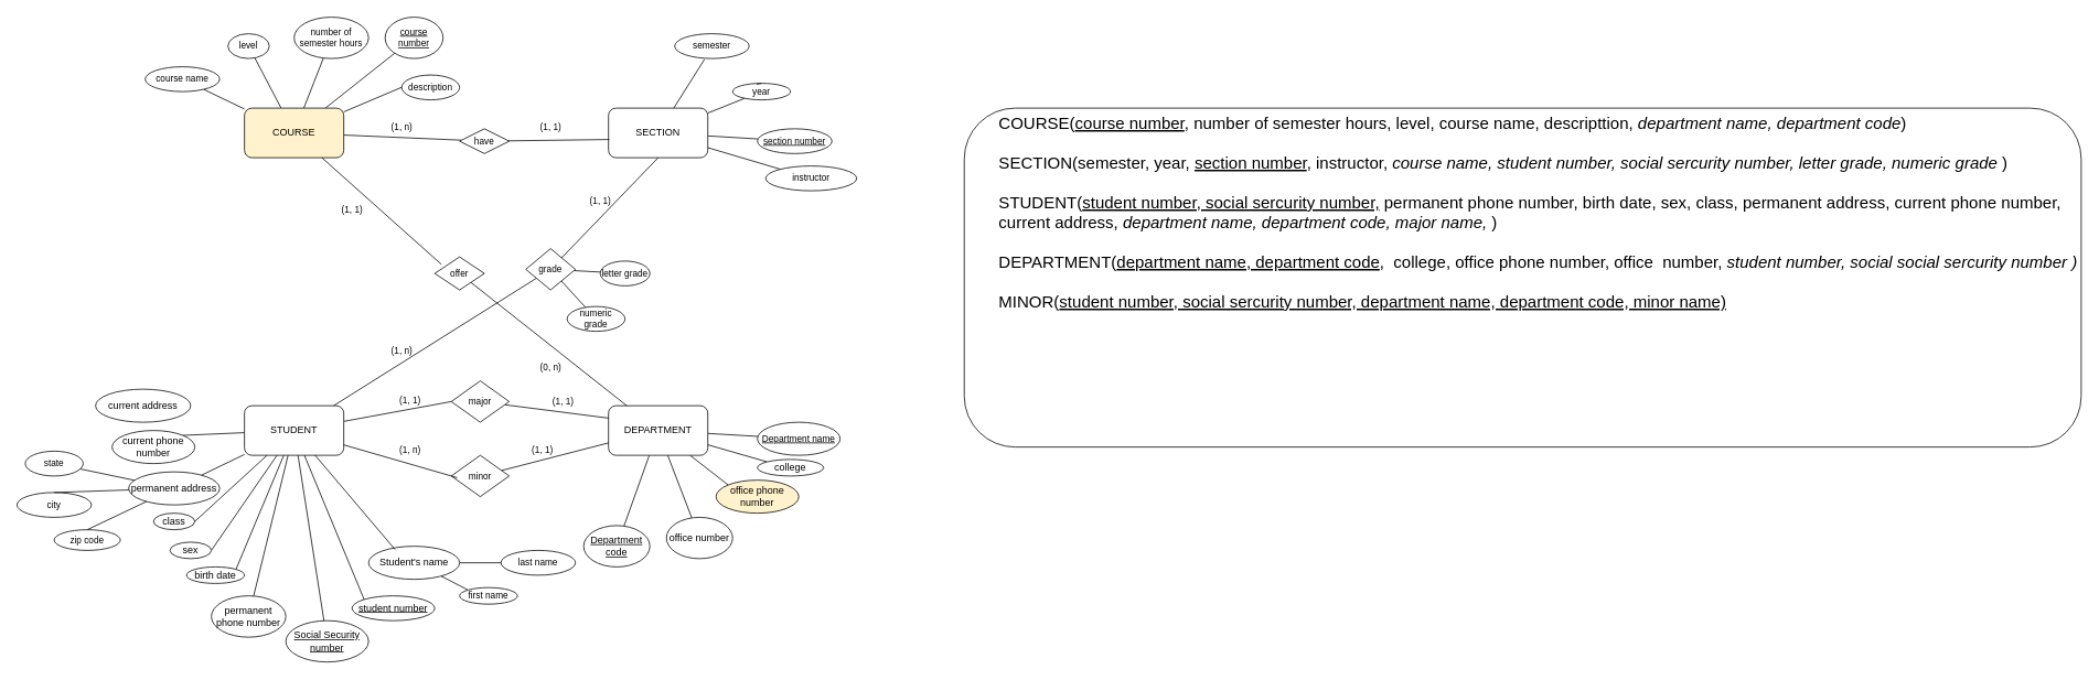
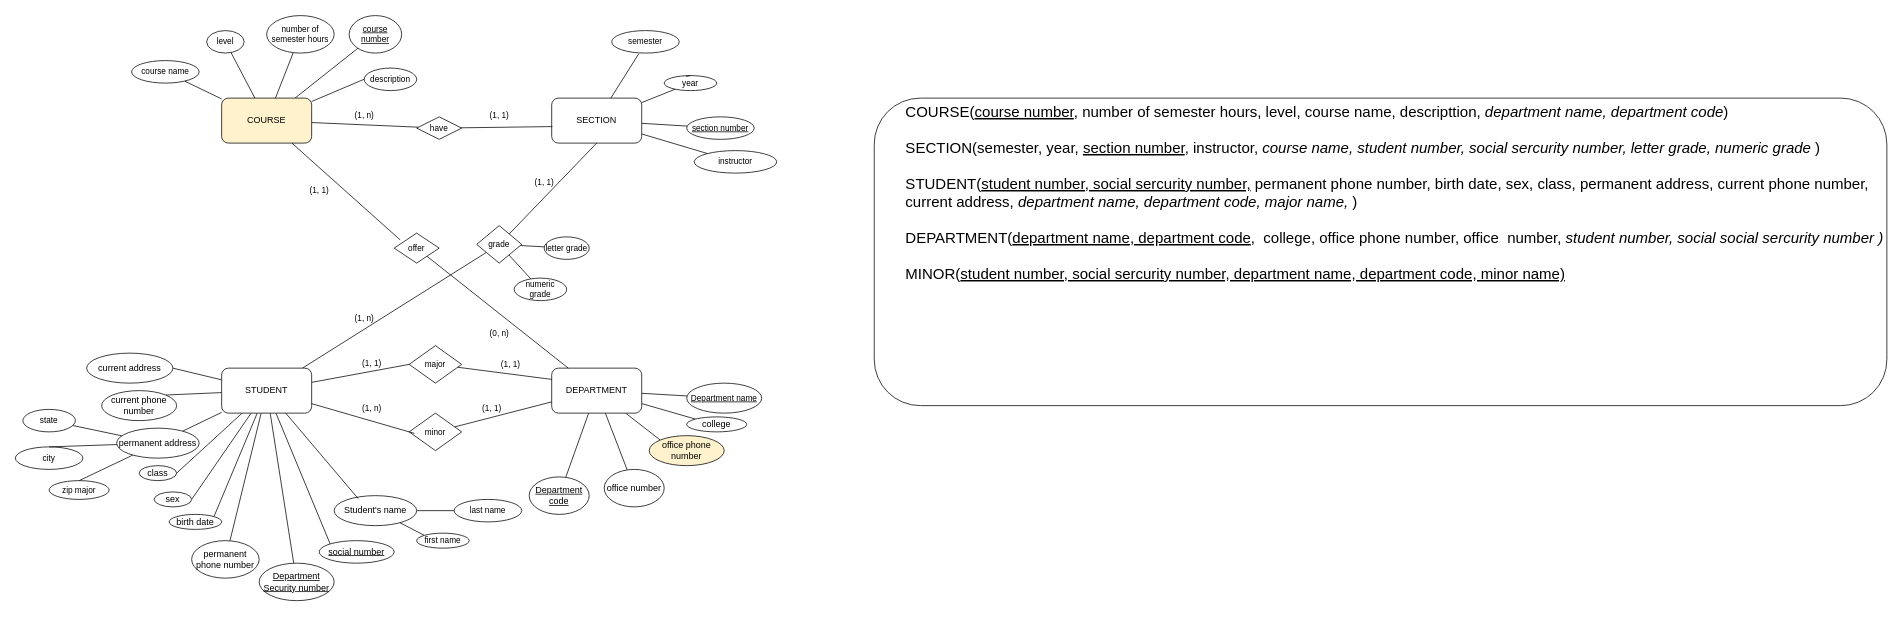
+ <mxCell id="2" style="rounded=0;orthogonalLoop=1;jettySize=auto;html=1;entryX=1;entryY=0.5;entryDx=0;entryDy=0;endArrow=none;endFill=0;" parent="1" source="13" target="36" edge="1"><mxGeometry relative="1" as="geometry" /></mxCell>
- <mxCell id="64" value="zip code" style="ellipse;whiteSpace=wrap;html=1;fontFamily=Helvetica;fontSize=11;fontColor=default;" parent="1" vertex="1"><mxGeometry x="65" y="640" width="80" height="25" as="geometry" /></mxCell>
+ <mxCell id="64" value="zip major" style="ellipse;whiteSpace=wrap;html=1;fontFamily=Helvetica;fontSize=11;fontColor=default;" parent="1" vertex="1"><mxGeometry x="65" y="640" width="80" height="25" as="geometry" /></mxCell>
- <mxCell id="34" value="student number" style="ellipse;whiteSpace=wrap;html=1;fontStyle=4" parent="1" vertex="1"><mxGeometry x="425" y="720" width="100" height="30" as="geometry" /></mxCell>
+ <mxCell id="34" value="social number" style="ellipse;whiteSpace=wrap;html=1;fontStyle=4" parent="1" vertex="1"><mxGeometry x="425" y="720" width="100" height="30" as="geometry" /></mxCell>
- <mxCell id="35" value="Social Security number" style="ellipse;whiteSpace=wrap;html=1;fontStyle=4" parent="1" vertex="1"><mxGeometry x="345" y="750" width="100" height="50" as="geometry" /></mxCell>
+ <mxCell id="35" value="Department Security number" style="ellipse;whiteSpace=wrap;html=1;fontStyle=4" parent="1" vertex="1"><mxGeometry x="345" y="750" width="100" height="50" as="geometry" /></mxCell>
